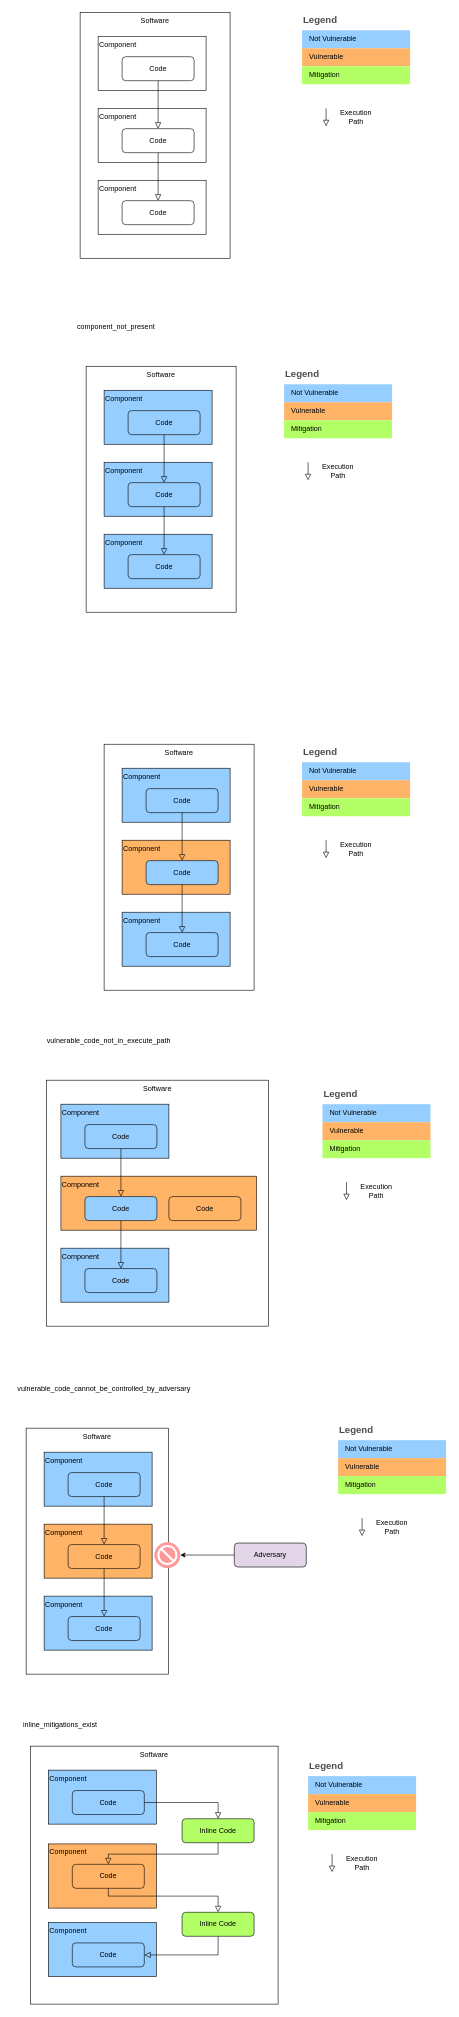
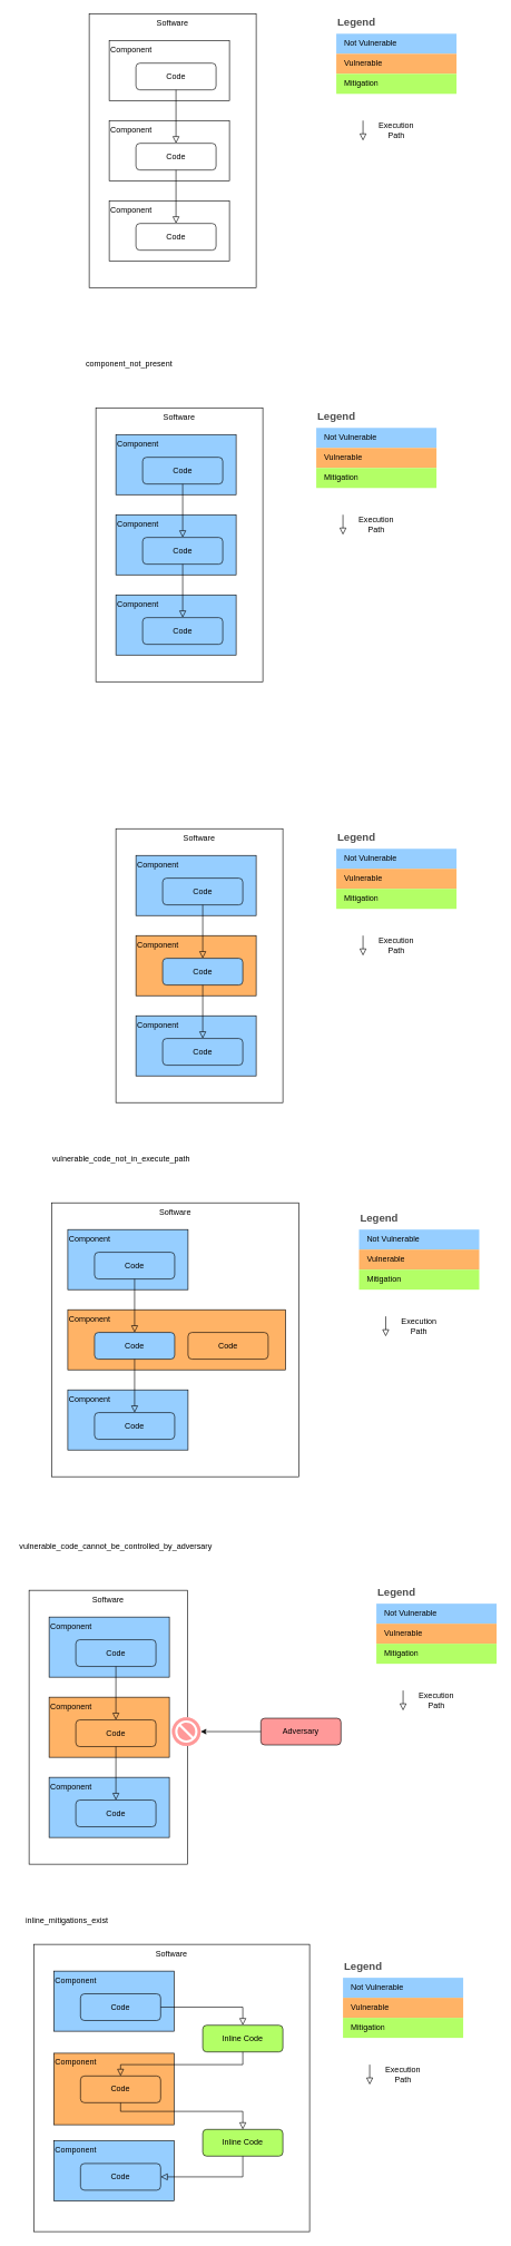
- <mxCell id="86" value="Adversary" style="rounded=1;whiteSpace=wrap;html=1;fontSize=12;glass=0;strokeWidth=1;shadow=0;fillColor=#e1d5e7;" vertex="1" parent="1"><mxGeometry x="390" y="2571.5" width="120" height="40" as="geometry" /></mxCell>
+ <mxCell id="86" value="Adversary" style="rounded=1;whiteSpace=wrap;html=1;fontSize=12;glass=0;strokeWidth=1;shadow=0;fillColor=#FF9999;" vertex="1" parent="1"><mxGeometry x="390" y="2571.5" width="120" height="40" as="geometry" /></mxCell>
